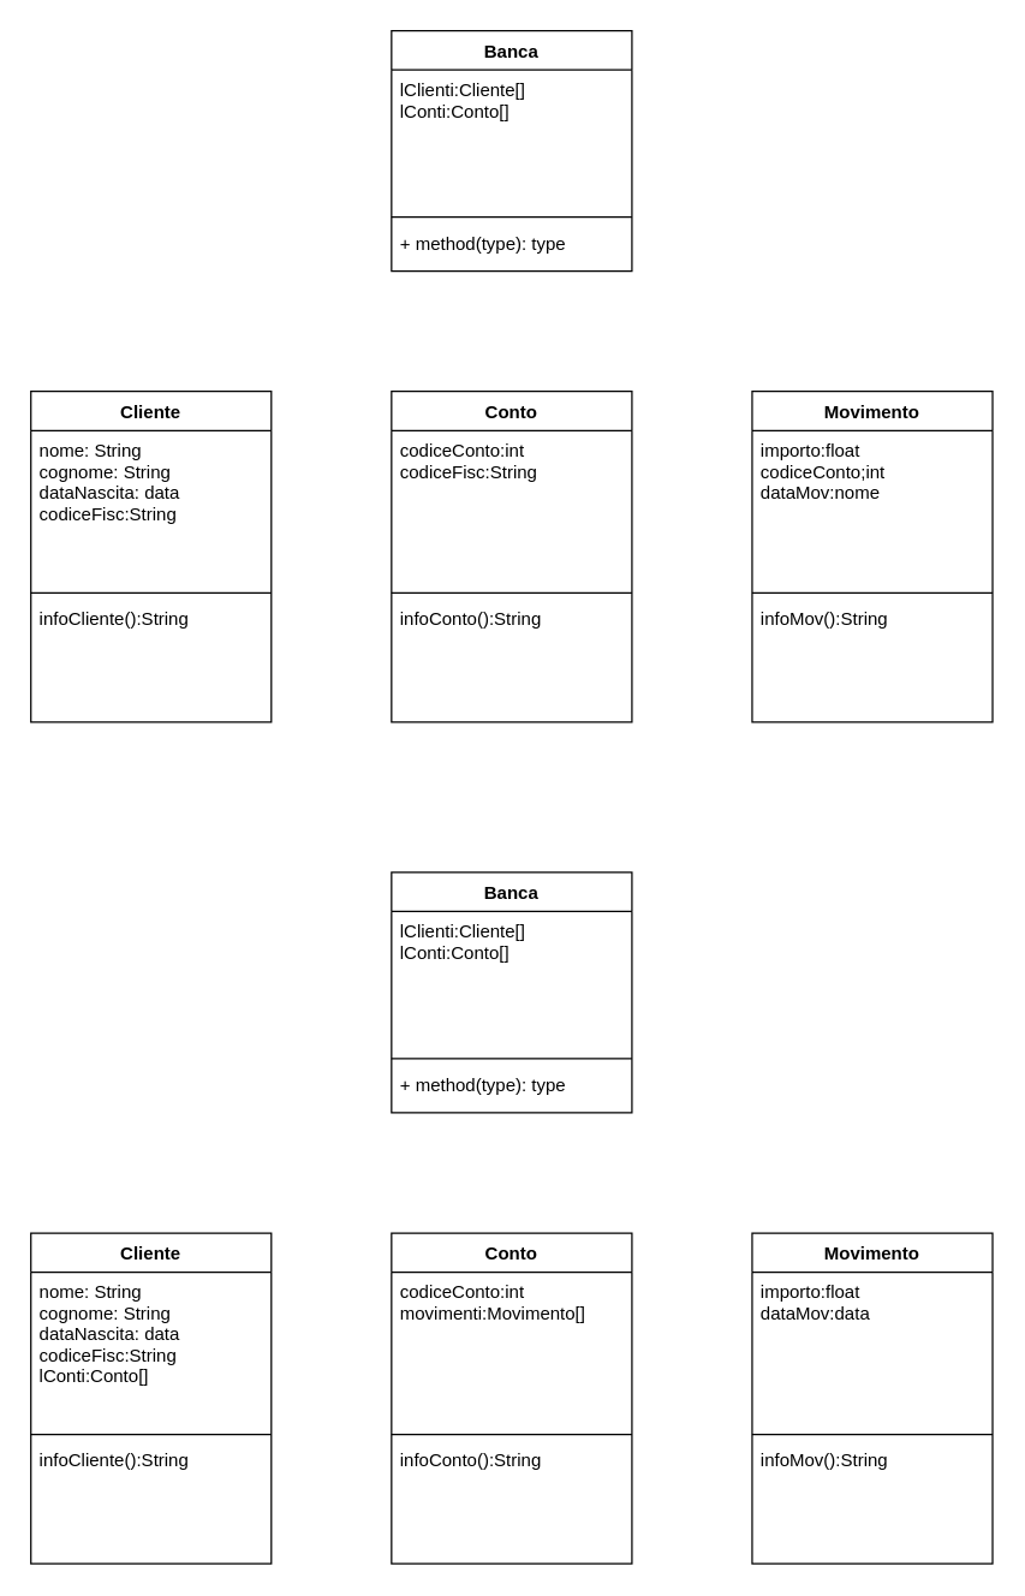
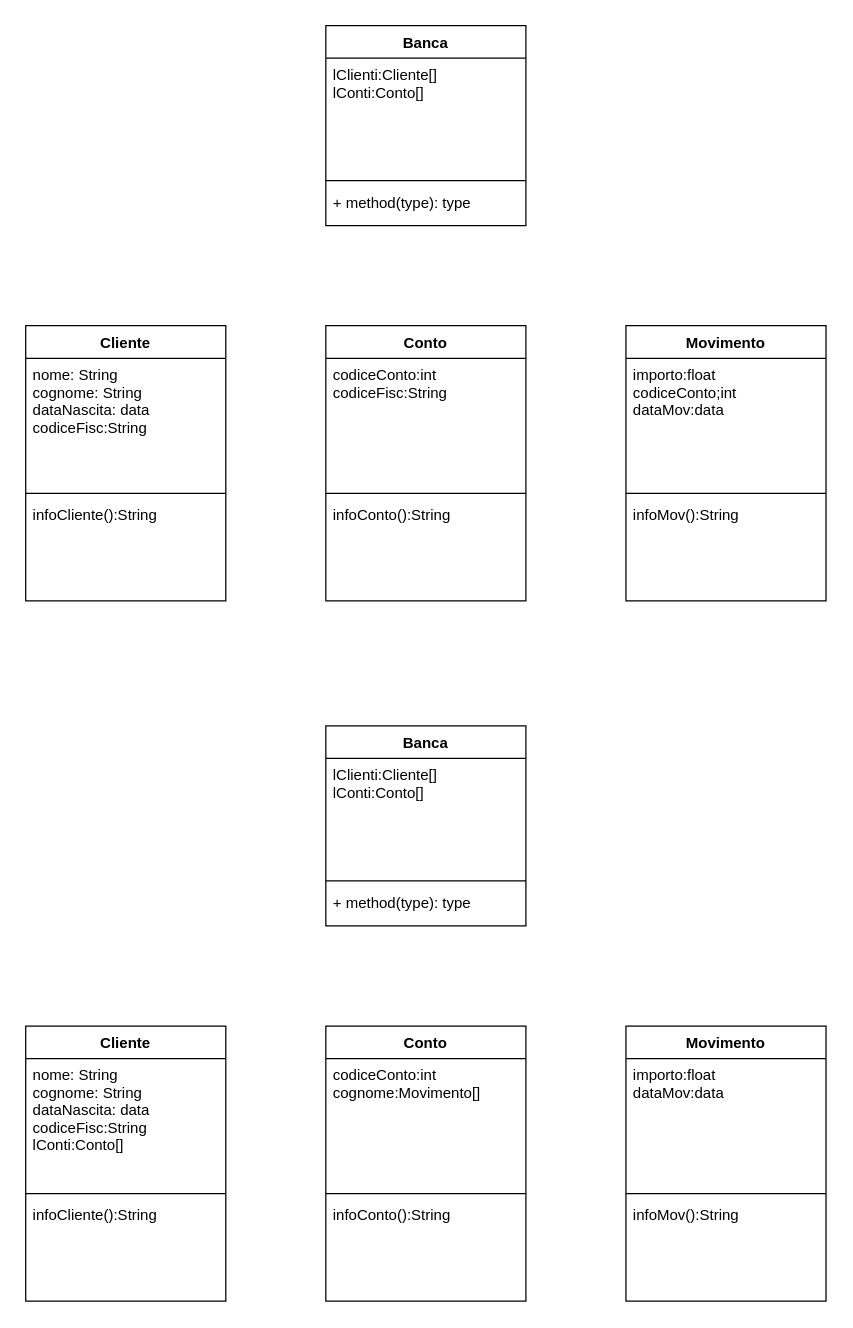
- <mxCell id="11" value="importo:float&#10;codiceConto;int&#10;dataMov:nome&#10;" style="text;strokeColor=none;fillColor=none;align=left;verticalAlign=top;spacingLeft=4;spacingRight=4;overflow=hidden;rotatable=0;points=[[0,0.5],[1,0.5]];portConstraint=eastwest;" vertex="1" parent="10"><mxGeometry y="26" width="160" height="104" as="geometry" /></mxCell>
+ <mxCell id="11" value="importo:float&#10;codiceConto;int&#10;dataMov:data&#10;" style="text;strokeColor=none;fillColor=none;align=left;verticalAlign=top;spacingLeft=4;spacingRight=4;overflow=hidden;rotatable=0;points=[[0,0.5],[1,0.5]];portConstraint=eastwest;" vertex="1" parent="10"><mxGeometry y="26" width="160" height="104" as="geometry" /></mxCell>
- <mxCell id="19" value="codiceConto:int&#10;movimenti:Movimento[]" style="text;strokeColor=none;fillColor=none;align=left;verticalAlign=top;spacingLeft=4;spacingRight=4;overflow=hidden;rotatable=0;points=[[0,0.5],[1,0.5]];portConstraint=eastwest;" vertex="1" parent="18"><mxGeometry y="26" width="160" height="104" as="geometry" /></mxCell>
+ <mxCell id="19" value="codiceConto:int&#10;cognome:Movimento[]" style="text;strokeColor=none;fillColor=none;align=left;verticalAlign=top;spacingLeft=4;spacingRight=4;overflow=hidden;rotatable=0;points=[[0,0.5],[1,0.5]];portConstraint=eastwest;" vertex="1" parent="18"><mxGeometry y="26" width="160" height="104" as="geometry" /></mxCell>
